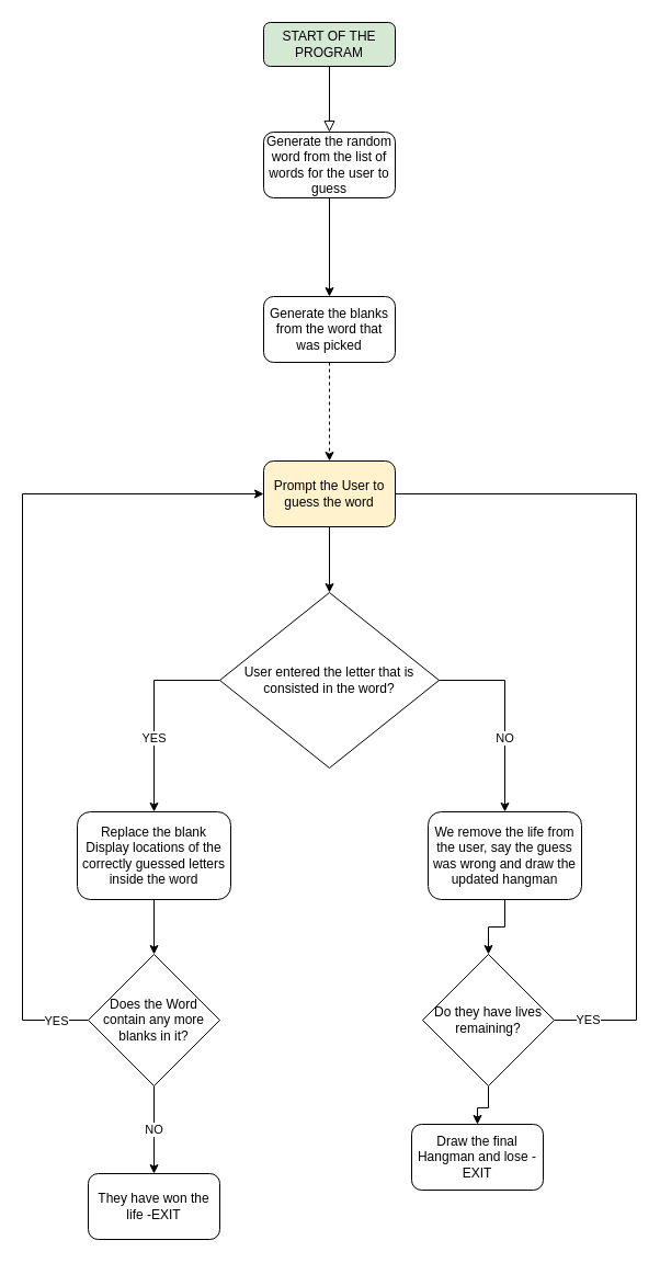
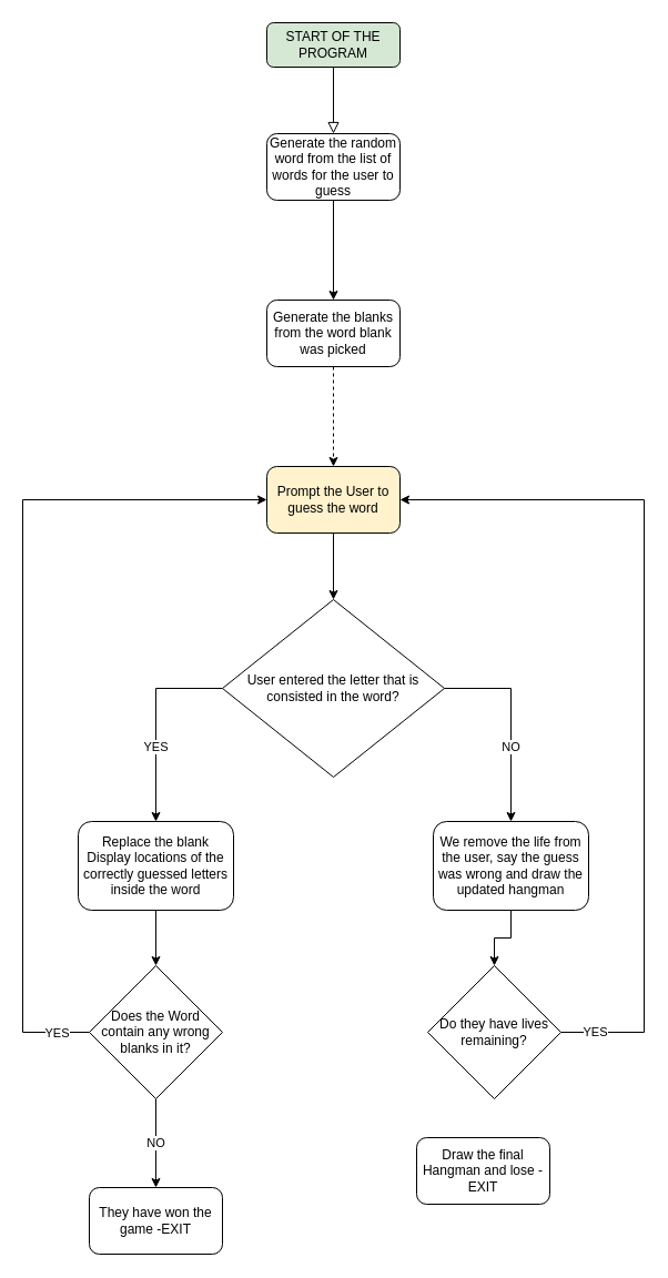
- <mxCell id="16" value="Generate the blanks from the word that was picked" style="rounded=1;whiteSpace=wrap;html=1;" vertex="1" parent="1"><mxGeometry x="240" y="270" width="120" height="60" as="geometry" /></mxCell>
+ <mxCell id="16" value="Generate the blanks from the word blank was picked" style="rounded=1;whiteSpace=wrap;html=1;" vertex="1" parent="1"><mxGeometry x="240" y="270" width="120" height="60" as="geometry" /></mxCell>
- <mxCell id="22" value="YES" style="edgeStyle=orthogonalEdgeStyle;rounded=0;orthogonalLoop=1;jettySize=auto;html=1;entryX=1;entryY=0.5;entryDx=0;entryDy=0;endArrow=none;" edge="1" parent="1" source="24" target="7"><mxGeometry x="-0.921" relative="1" as="geometry"><Array as="points"><mxPoint x="580" y="930" /><mxPoint x="580" y="450" /></Array><mxPoint as="offset" /></mxGeometry></mxCell>
+ <mxCell id="22" value="YES" style="edgeStyle=orthogonalEdgeStyle;rounded=0;orthogonalLoop=1;jettySize=auto;html=1;entryX=1;entryY=0.5;entryDx=0;entryDy=0;" edge="1" parent="1" source="24" target="7"><mxGeometry x="-0.921" relative="1" as="geometry"><Array as="points"><mxPoint x="580" y="930" /><mxPoint x="580" y="450" /></Array><mxPoint as="offset" /></mxGeometry></mxCell>
- <mxCell id="20" value="Does the Word contain any more blanks in it?" style="rhombus;whiteSpace=wrap;html=1;" vertex="1" parent="1"><mxGeometry x="80" y="870" width="120" height="120" as="geometry" /></mxCell>
+ <mxCell id="20" value="Does the Word contain any wrong blanks in it?" style="rhombus;whiteSpace=wrap;html=1;" vertex="1" parent="1"><mxGeometry x="80" y="870" width="120" height="120" as="geometry" /></mxCell>
- <mxCell id="23" style="edgeStyle=orthogonalEdgeStyle;rounded=0;orthogonalLoop=1;jettySize=auto;html=1;entryX=0.5;entryY=0;entryDx=0;entryDy=0;" edge="1" parent="1" source="24" target="25"><mxGeometry relative="1" as="geometry" /></mxCell>
- <mxCell id="21" value="They have won the life -EXIT&lt;br&gt;" style="rounded=1;whiteSpace=wrap;html=1;" vertex="1" parent="1"><mxGeometry x="80" y="1070" width="120" height="60" as="geometry" /></mxCell>
+ <mxCell id="21" value="They have won the game -EXIT&lt;br&gt;" style="rounded=1;whiteSpace=wrap;html=1;" vertex="1" parent="1"><mxGeometry x="80" y="1070" width="120" height="60" as="geometry" /></mxCell>
